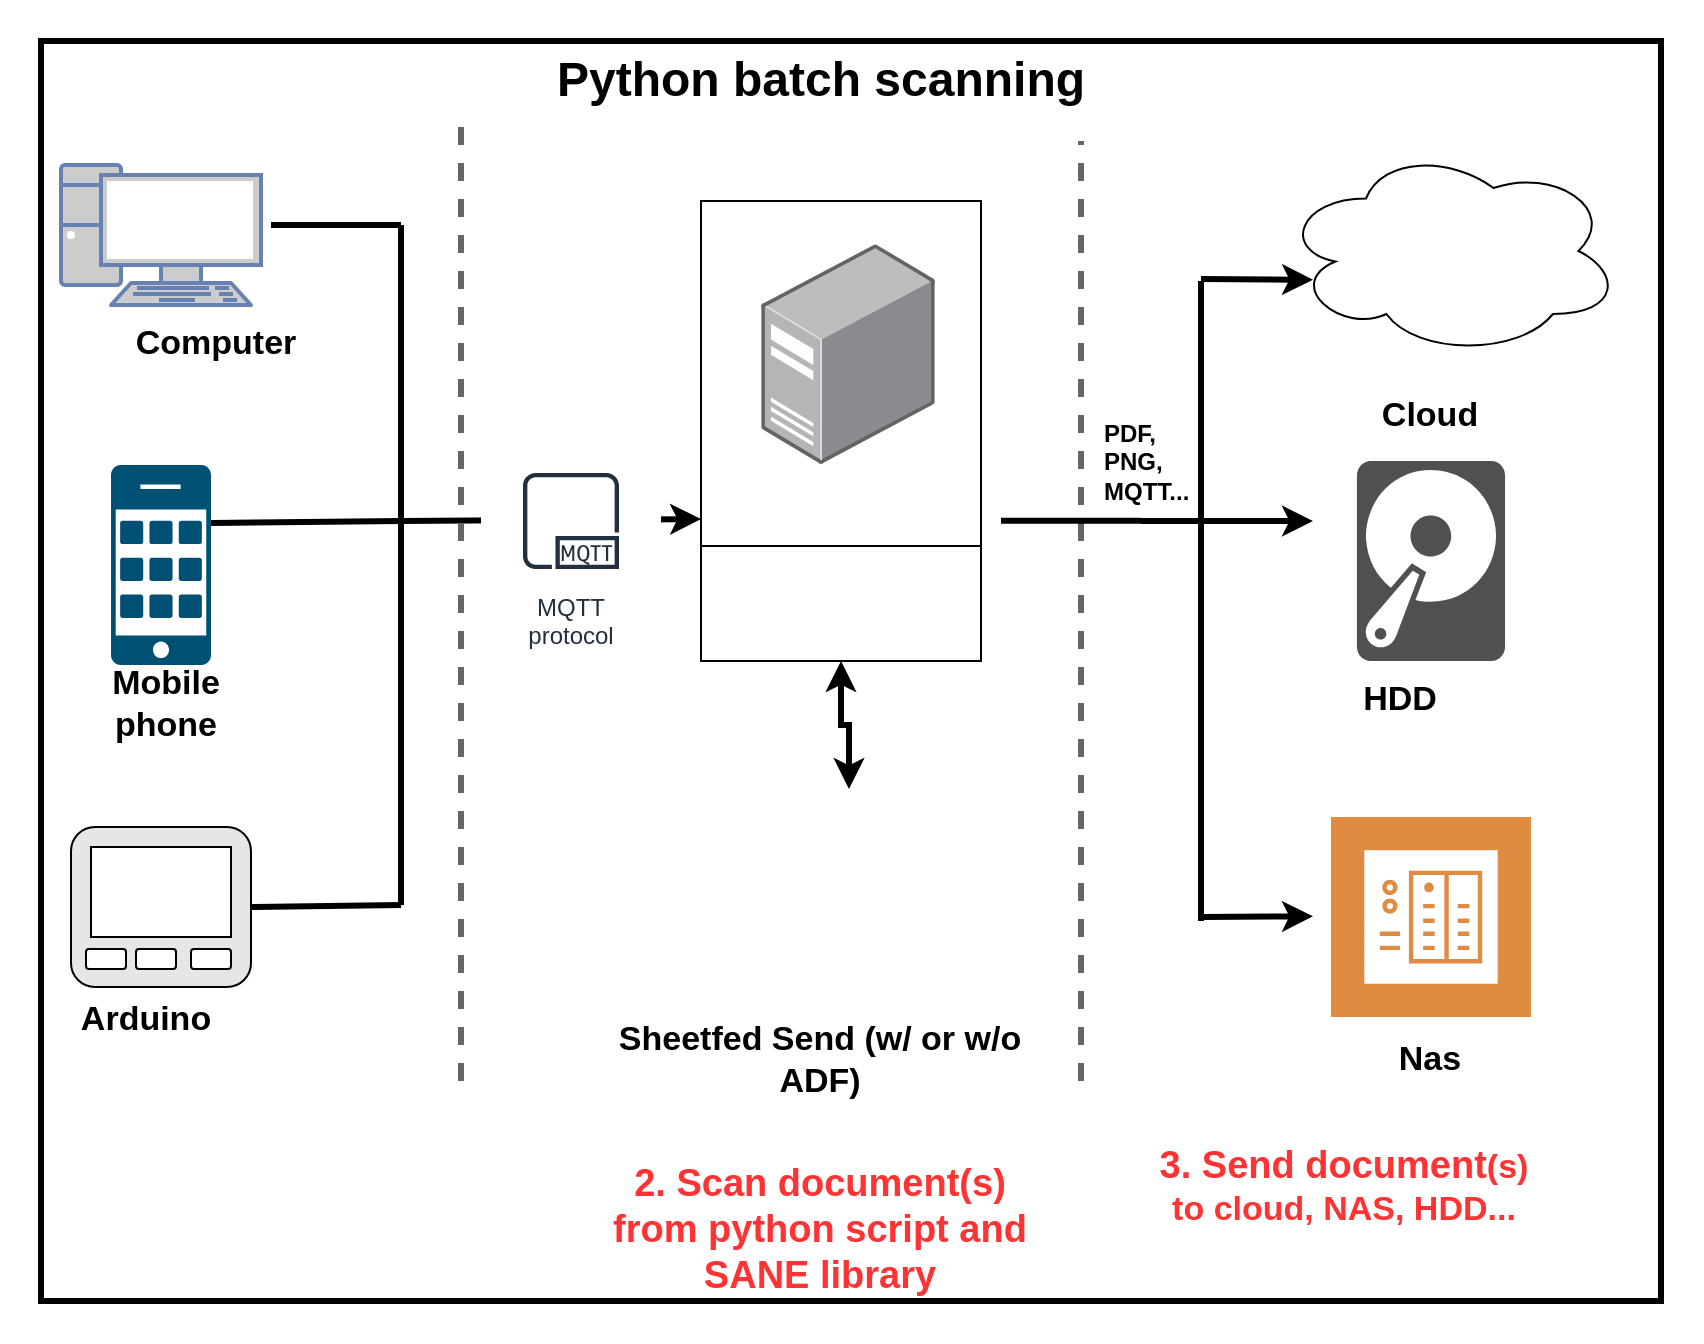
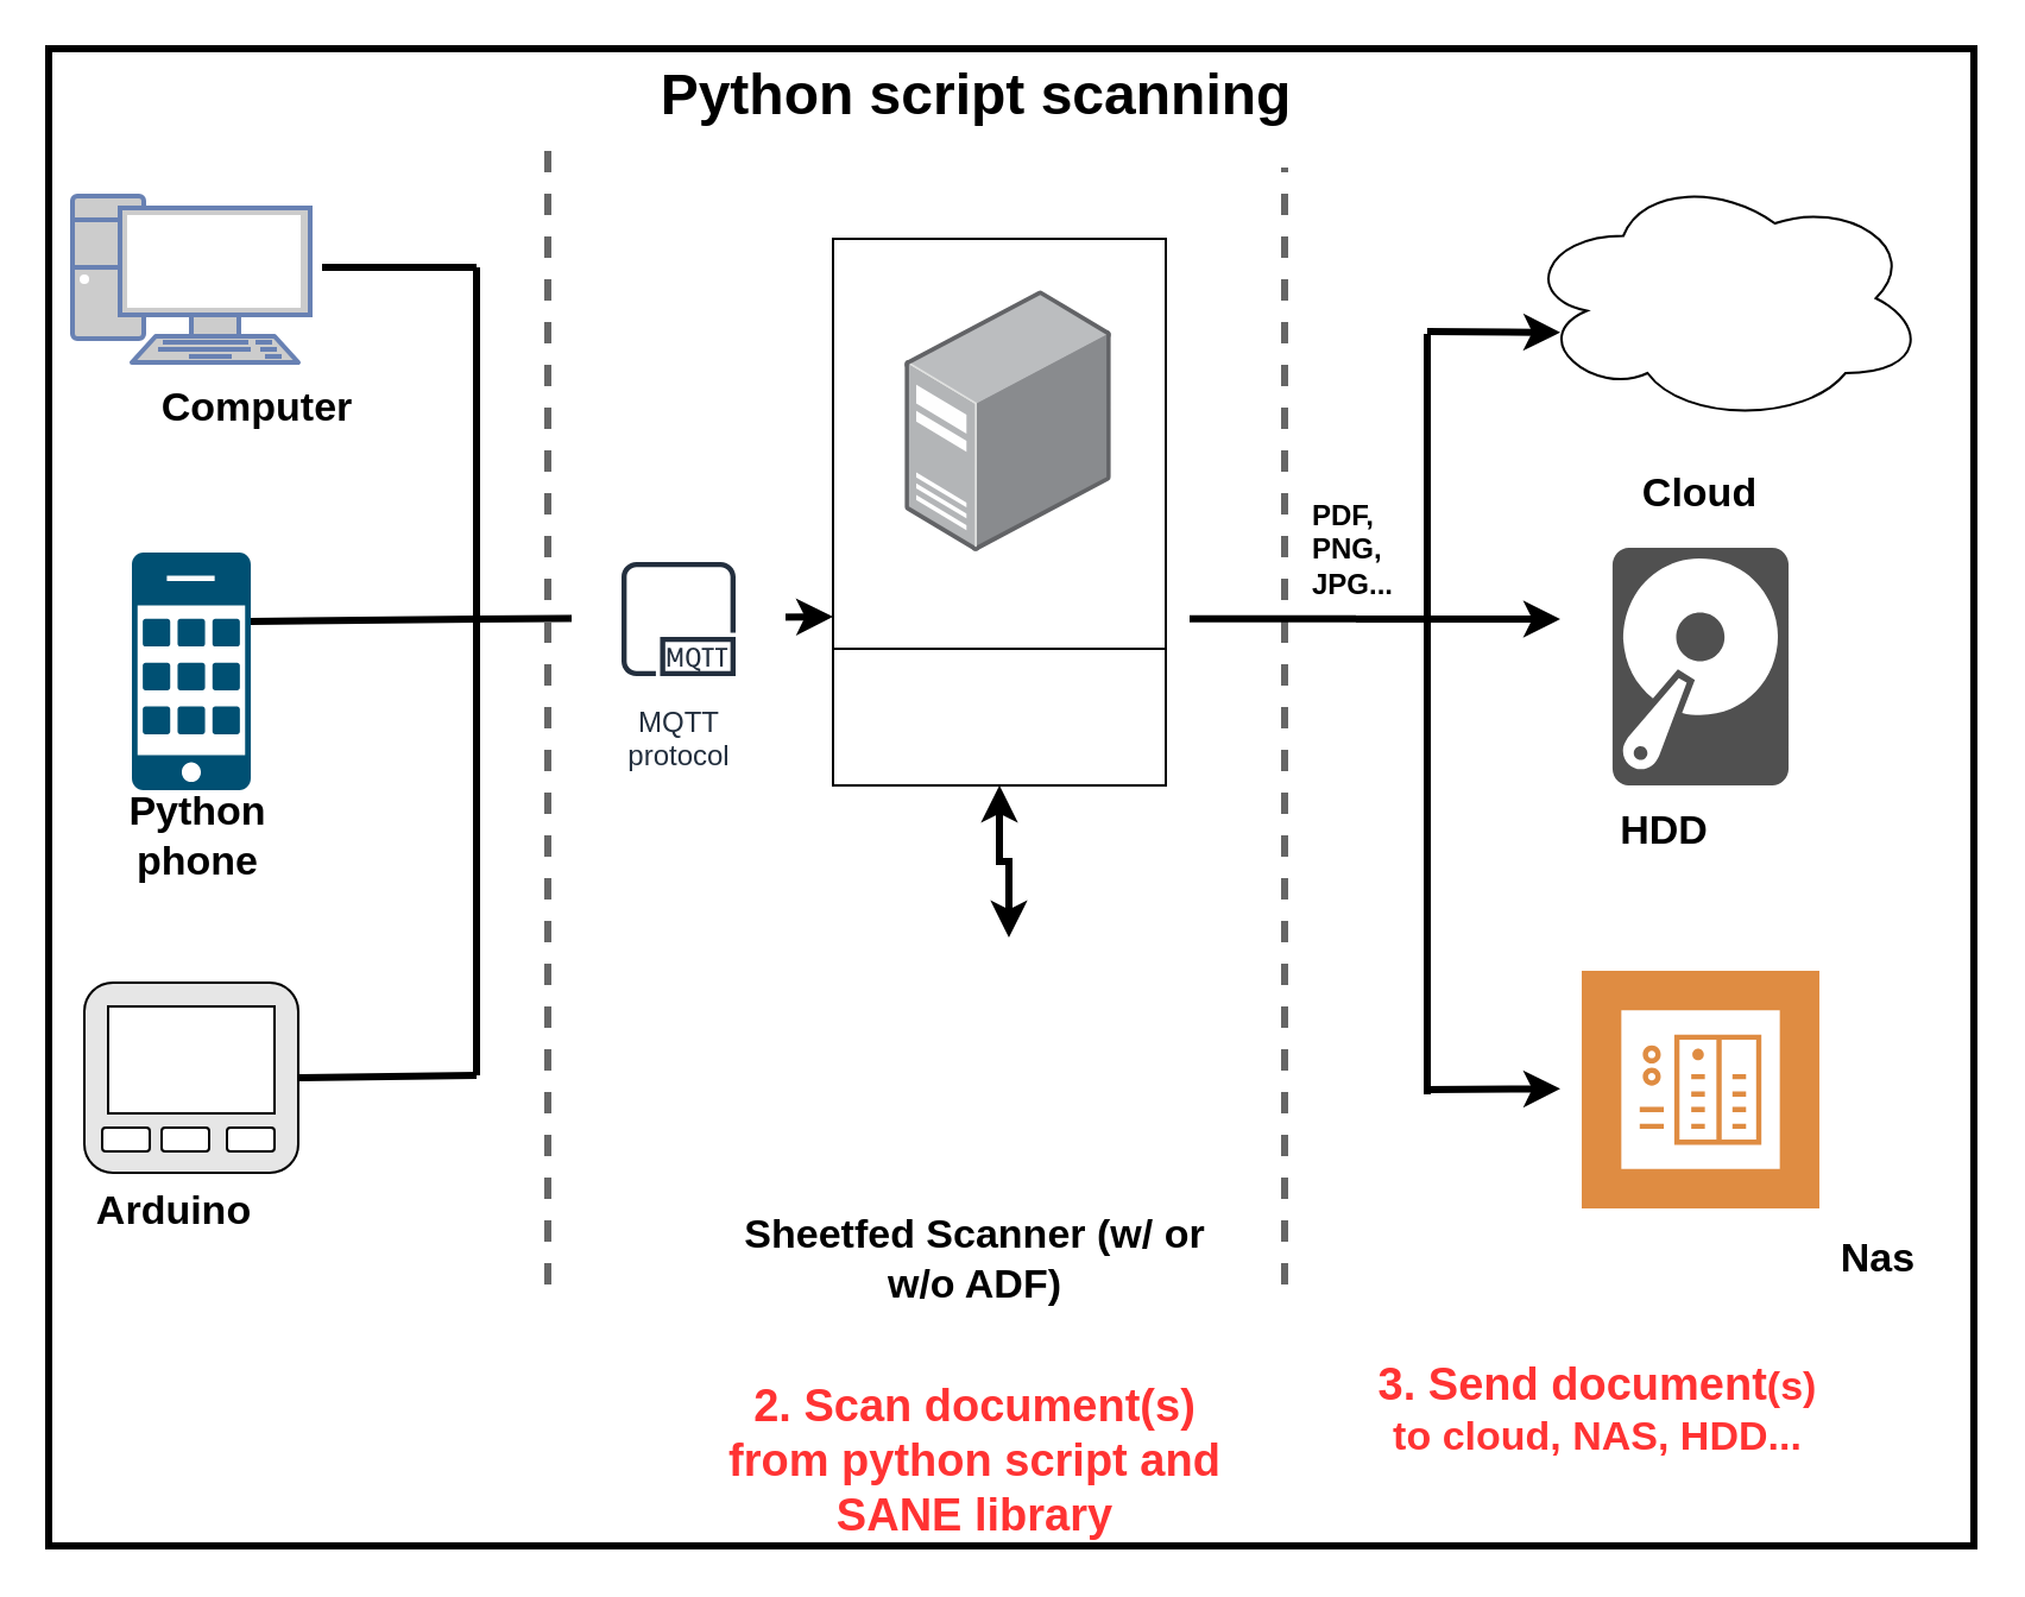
- <mxCell id="42" value="&lt;font size=&quot;1&quot;&gt;&lt;b style=&quot;font-size: 24px&quot;&gt;Python batch scanning&lt;/b&gt;&lt;/font&gt;" style="text;html=1;strokeColor=none;fillColor=none;align=center;verticalAlign=middle;whiteSpace=wrap;rounded=0;" vertex="1" parent="1"><mxGeometry x="151.7" y="30" width="516.61" height="20" as="geometry" /></mxCell>
+ <mxCell id="42" value="&lt;font size=&quot;1&quot;&gt;&lt;b style=&quot;font-size: 24px&quot;&gt;Python script scanning&lt;/b&gt;&lt;/font&gt;" style="text;html=1;strokeColor=none;fillColor=none;align=center;verticalAlign=middle;whiteSpace=wrap;rounded=0;" vertex="1" parent="1"><mxGeometry x="151.7" y="30" width="516.61" height="20" as="geometry" /></mxCell>
- <mxCell id="41" value="&lt;b&gt;&lt;font style=&quot;font-size: 12px&quot;&gt;&lt;span&gt;PDF, &lt;br&gt;&lt;/span&gt;&lt;/font&gt;&lt;/b&gt;&lt;div&gt;&lt;b&gt;&lt;font style=&quot;font-size: 12px&quot;&gt;&lt;span&gt;PNG, &lt;br&gt;&lt;/span&gt;&lt;/font&gt;&lt;/b&gt;&lt;/div&gt;&lt;div&gt;&lt;b&gt;&lt;font style=&quot;font-size: 12px&quot;&gt;&lt;span&gt;MQTT...&lt;/span&gt;&lt;/font&gt;&lt;/b&gt;&lt;/div&gt;" style="text;whiteSpace=wrap;html=1;direction=west;" vertex="1" parent="1"><mxGeometry x="550" y="202.5" width="42" height="78" as="geometry" /></mxCell>
+ <mxCell id="41" value="&lt;b&gt;&lt;font style=&quot;font-size: 12px&quot;&gt;&lt;span&gt;PDF, &lt;br&gt;&lt;/span&gt;&lt;/font&gt;&lt;/b&gt;&lt;div&gt;&lt;b&gt;&lt;font style=&quot;font-size: 12px&quot;&gt;&lt;span&gt;PNG, &lt;br&gt;&lt;/span&gt;&lt;/font&gt;&lt;/b&gt;&lt;/div&gt;&lt;div&gt;&lt;b&gt;&lt;font style=&quot;font-size: 12px&quot;&gt;&lt;span&gt;JPG...&lt;/span&gt;&lt;/font&gt;&lt;/b&gt;&lt;/div&gt;" style="text;whiteSpace=wrap;html=1;direction=west;" vertex="1" parent="1"><mxGeometry x="550" y="202.5" width="42" height="78" as="geometry" /></mxCell>
- <mxCell id="23" value="&lt;div style=&quot;font-size: 17px&quot;&gt;&lt;b&gt;&lt;font style=&quot;font-size: 17px&quot;&gt;Mobile phone&lt;/font&gt;&lt;/b&gt;&lt;/div&gt;" style="text;html=1;strokeColor=none;fillColor=none;align=center;verticalAlign=middle;whiteSpace=wrap;rounded=0;" vertex="1" parent="1"><mxGeometry x="62.5" y="342" width="40" height="20" as="geometry" /></mxCell>
+ <mxCell id="23" value="&lt;div style=&quot;font-size: 17px&quot;&gt;&lt;b&gt;&lt;font style=&quot;font-size: 17px&quot;&gt;Python phone&lt;/font&gt;&lt;/b&gt;&lt;/div&gt;" style="text;html=1;strokeColor=none;fillColor=none;align=center;verticalAlign=middle;whiteSpace=wrap;rounded=0;" vertex="1" parent="1"><mxGeometry x="62.5" y="342" width="40" height="20" as="geometry" /></mxCell>
- <mxCell id="22" value="&lt;font style=&quot;font-size: 17px&quot;&gt;&lt;b&gt;&lt;span class=&quot;st&quot;&gt;Sheetfed Send (w/ or w/o ADF)&lt;br&gt;&lt;/span&gt;&lt;/b&gt;&lt;/font&gt;" style="text;html=1;strokeColor=none;fillColor=none;align=center;verticalAlign=middle;whiteSpace=wrap;rounded=0;" vertex="1" parent="1"><mxGeometry x="300" y="520" width="220" height="20" as="geometry" /></mxCell>
+ <mxCell id="22" value="&lt;font style=&quot;font-size: 17px&quot;&gt;&lt;b&gt;&lt;span class=&quot;st&quot;&gt;Sheetfed Scanner (w/ or w/o ADF)&lt;br&gt;&lt;/span&gt;&lt;/b&gt;&lt;/font&gt;" style="text;html=1;strokeColor=none;fillColor=none;align=center;verticalAlign=middle;whiteSpace=wrap;rounded=0;" vertex="1" parent="1"><mxGeometry x="300" y="520" width="220" height="20" as="geometry" /></mxCell>
- <mxCell id="32" value="&lt;font size=&quot;1&quot;&gt;&lt;b style=&quot;font-size: 17px&quot;&gt;Nas&lt;/b&gt;&lt;/font&gt;" style="text;html=1;strokeColor=none;fillColor=none;align=center;verticalAlign=middle;whiteSpace=wrap;rounded=0;" vertex="1" parent="1"><mxGeometry x="695" y="520" width="40" height="20" as="geometry" /></mxCell>
+ <mxCell id="32" value="&lt;font size=&quot;1&quot;&gt;&lt;b style=&quot;font-size: 17px&quot;&gt;Nas&lt;/b&gt;&lt;/font&gt;" style="text;html=1;strokeColor=none;fillColor=none;align=center;verticalAlign=middle;whiteSpace=wrap;rounded=0;" vertex="1" parent="1"><mxGeometry x="770" y="520" width="40" height="20" as="geometry" /></mxCell>
